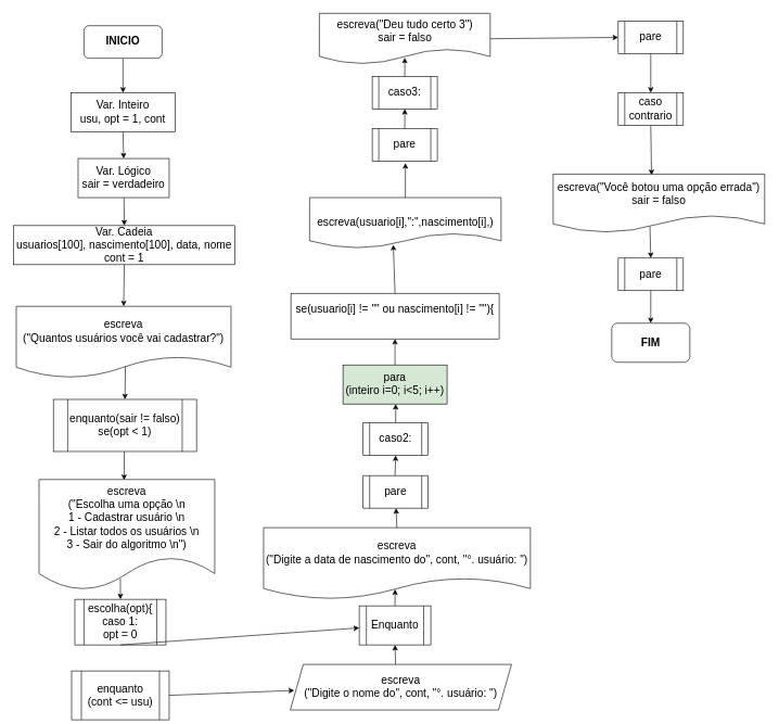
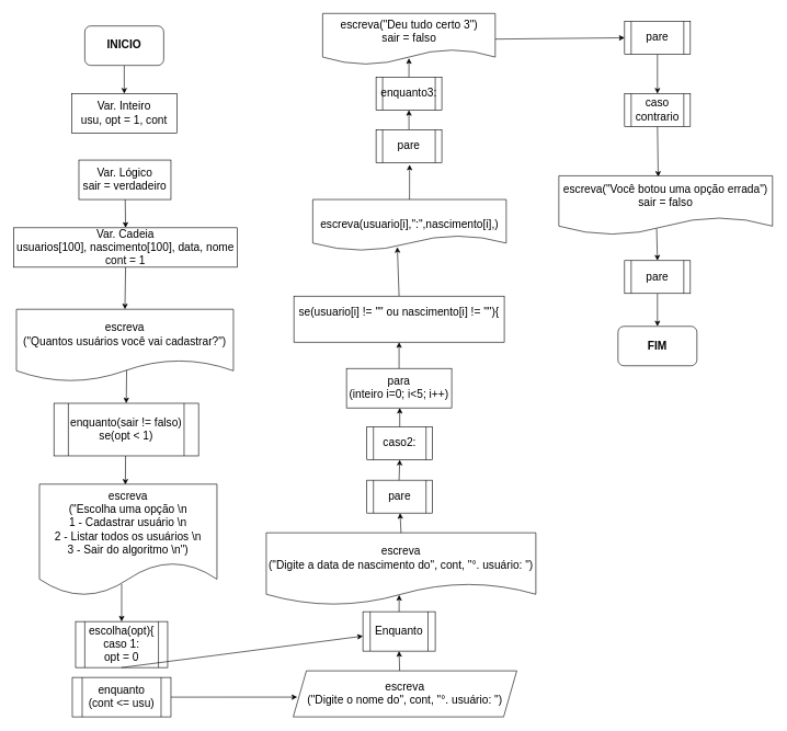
- <mxCell id="3" value="&lt;b&gt;&lt;font style=&quot;font-size: 17px;&quot;&gt;INICIO&lt;/font&gt;&lt;/b&gt;" style="rounded=1;whiteSpace=wrap;html=1;" parent="1" vertex="1"><mxGeometry x="128" y="39" width="120" height="50" as="geometry" /></mxCell>
+ <mxCell id="3" value="&lt;b&gt;&lt;font style=&quot;font-size: 17px;&quot;&gt;INICIO&lt;/font&gt;&lt;/b&gt;" style="rounded=1;whiteSpace=wrap;html=1;" parent="1" vertex="1"><mxGeometry x="128" y="39" width="120" height="60" as="geometry" /></mxCell>
- <mxCell id="34" value="caso3:" style="shape=process;whiteSpace=wrap;html=1;backgroundOutline=1;fontSize=17;" parent="1" vertex="1"><mxGeometry x="571" y="116.95" width="100" height="50" as="geometry" /></mxCell>
+ <mxCell id="34" value="enquanto3:" style="shape=process;whiteSpace=wrap;html=1;backgroundOutline=1;fontSize=17;" parent="1" vertex="1"><mxGeometry x="571" y="116.95" width="100" height="50" as="geometry" /></mxCell>
- <mxCell id="4" style="edgeStyle=none;rounded=0;orthogonalLoop=1;jettySize=auto;html=1;exitX=0.5;exitY=1;exitDx=0;exitDy=0;entryX=0.5;entryY=0;entryDx=0;entryDy=0;" edge="1" parent="1" source="5" target="6"><mxGeometry relative="1" as="geometry" /></mxCell>
- <mxCell id="28" value="para&lt;br&gt;(inteiro i=0; i&amp;lt;5; i++)" style="rounded=0;whiteSpace=wrap;html=1;fontSize=17;fillColor=#d5e8d4;" parent="1" vertex="1"><mxGeometry x="526" y="560" width="160" height="60" as="geometry" /></mxCell>
+ <mxCell id="28" value="para&lt;br&gt;(inteiro i=0; i&amp;lt;5; i++)" style="rounded=0;whiteSpace=wrap;html=1;fontSize=17;" parent="1" vertex="1"><mxGeometry x="526" y="560" width="160" height="60" as="geometry" /></mxCell>
- <mxCell id="14" value="escolha(opt){ caso 1:&lt;br&gt;opt = 0" style="shape=process;whiteSpace=wrap;html=1;backgroundOutline=1;fontSize=17;" parent="1" vertex="1"><mxGeometry x="114" y="920" width="140" height="70" as="geometry" /></mxCell>
+ <mxCell id="14" value="escolha(opt){ caso 1:&lt;br&gt;opt = 0" style="shape=process;whiteSpace=wrap;html=1;backgroundOutline=1;fontSize=17;" parent="1" vertex="1"><mxGeometry x="114" y="945" width="140" height="70" as="geometry" /></mxCell>
- <mxCell id="17" value="enquanto&lt;br&gt;(cont &amp;lt;= usu)" style="shape=process;whiteSpace=wrap;html=1;backgroundOutline=1;fontSize=17;" parent="1" vertex="1"><mxGeometry x="109" y="1030" width="150" height="75" as="geometry" /></mxCell>
+ <mxCell id="17" value="enquanto&lt;br&gt;(cont &amp;lt;= usu)" style="shape=process;whiteSpace=wrap;html=1;backgroundOutline=1;fontSize=17;" parent="1" vertex="1"><mxGeometry x="109" y="1030" width="150" height="60" as="geometry" /></mxCell>
